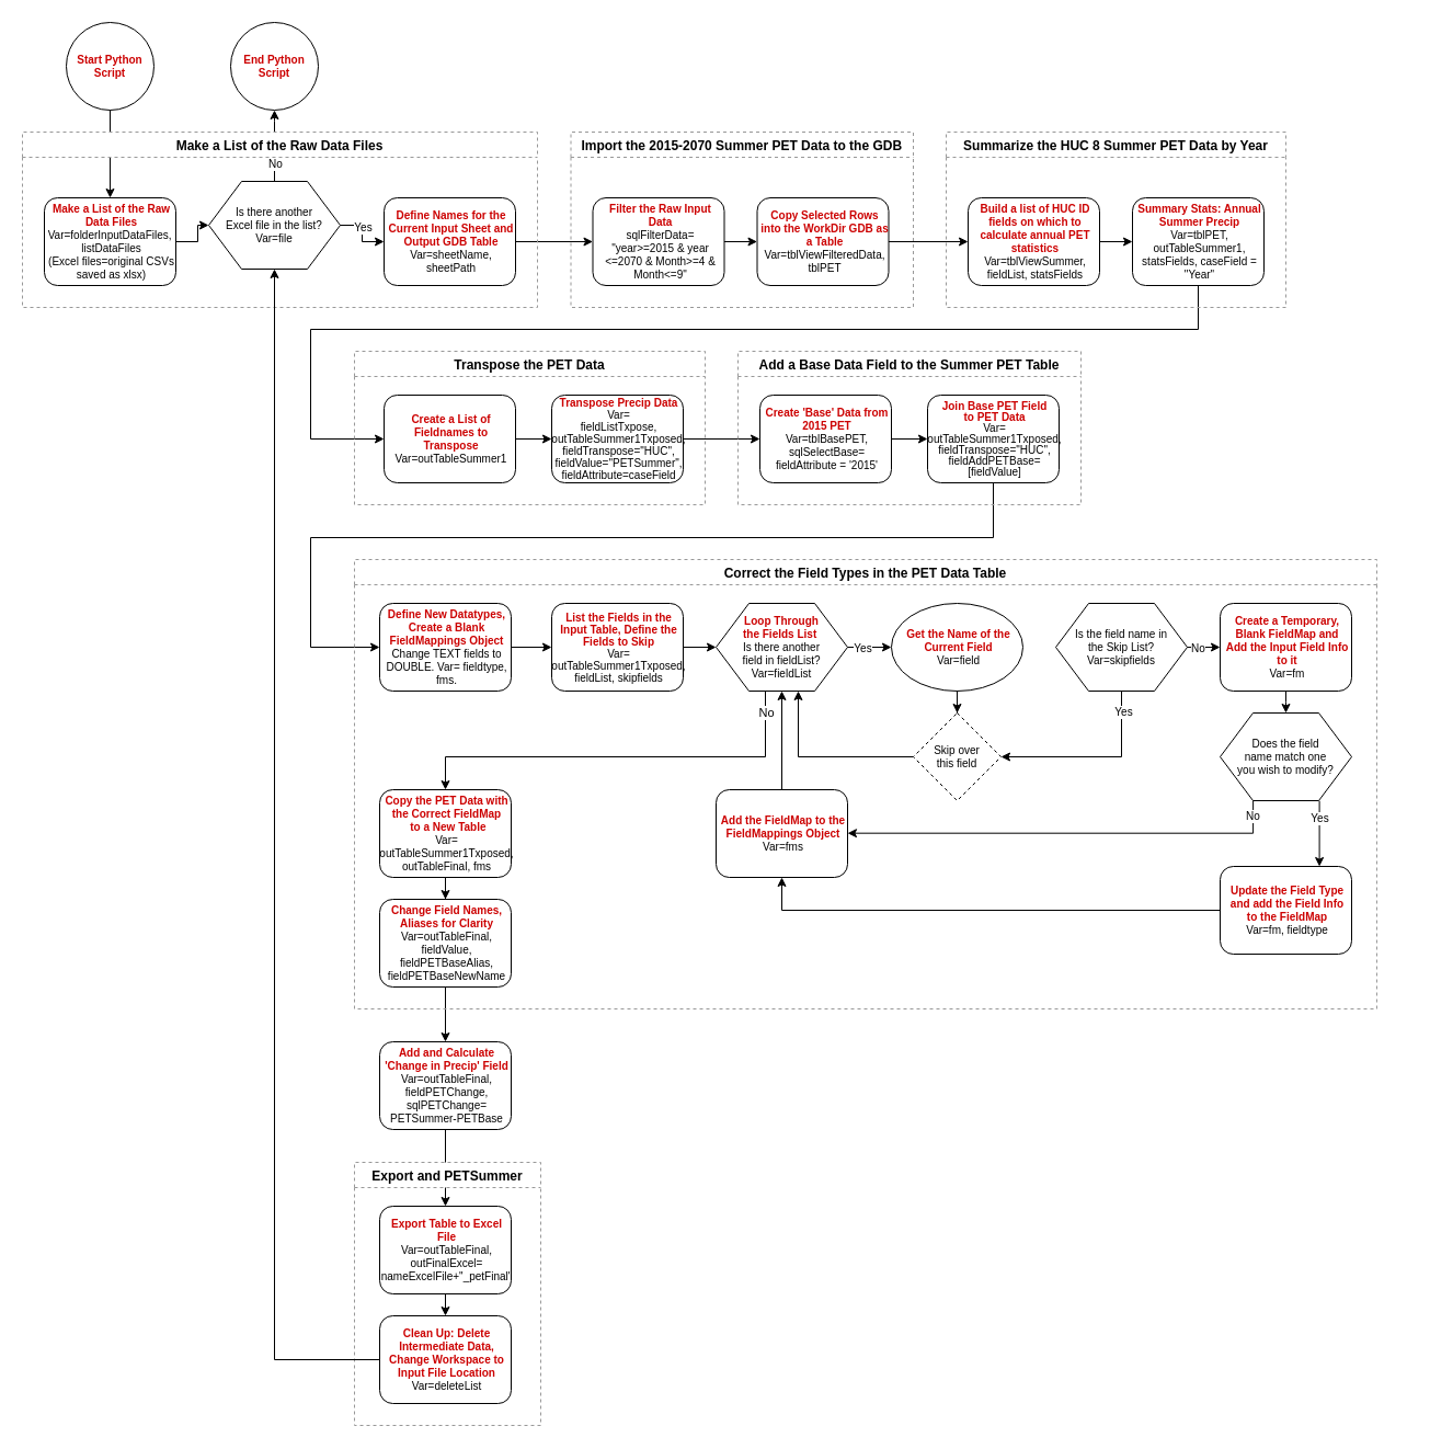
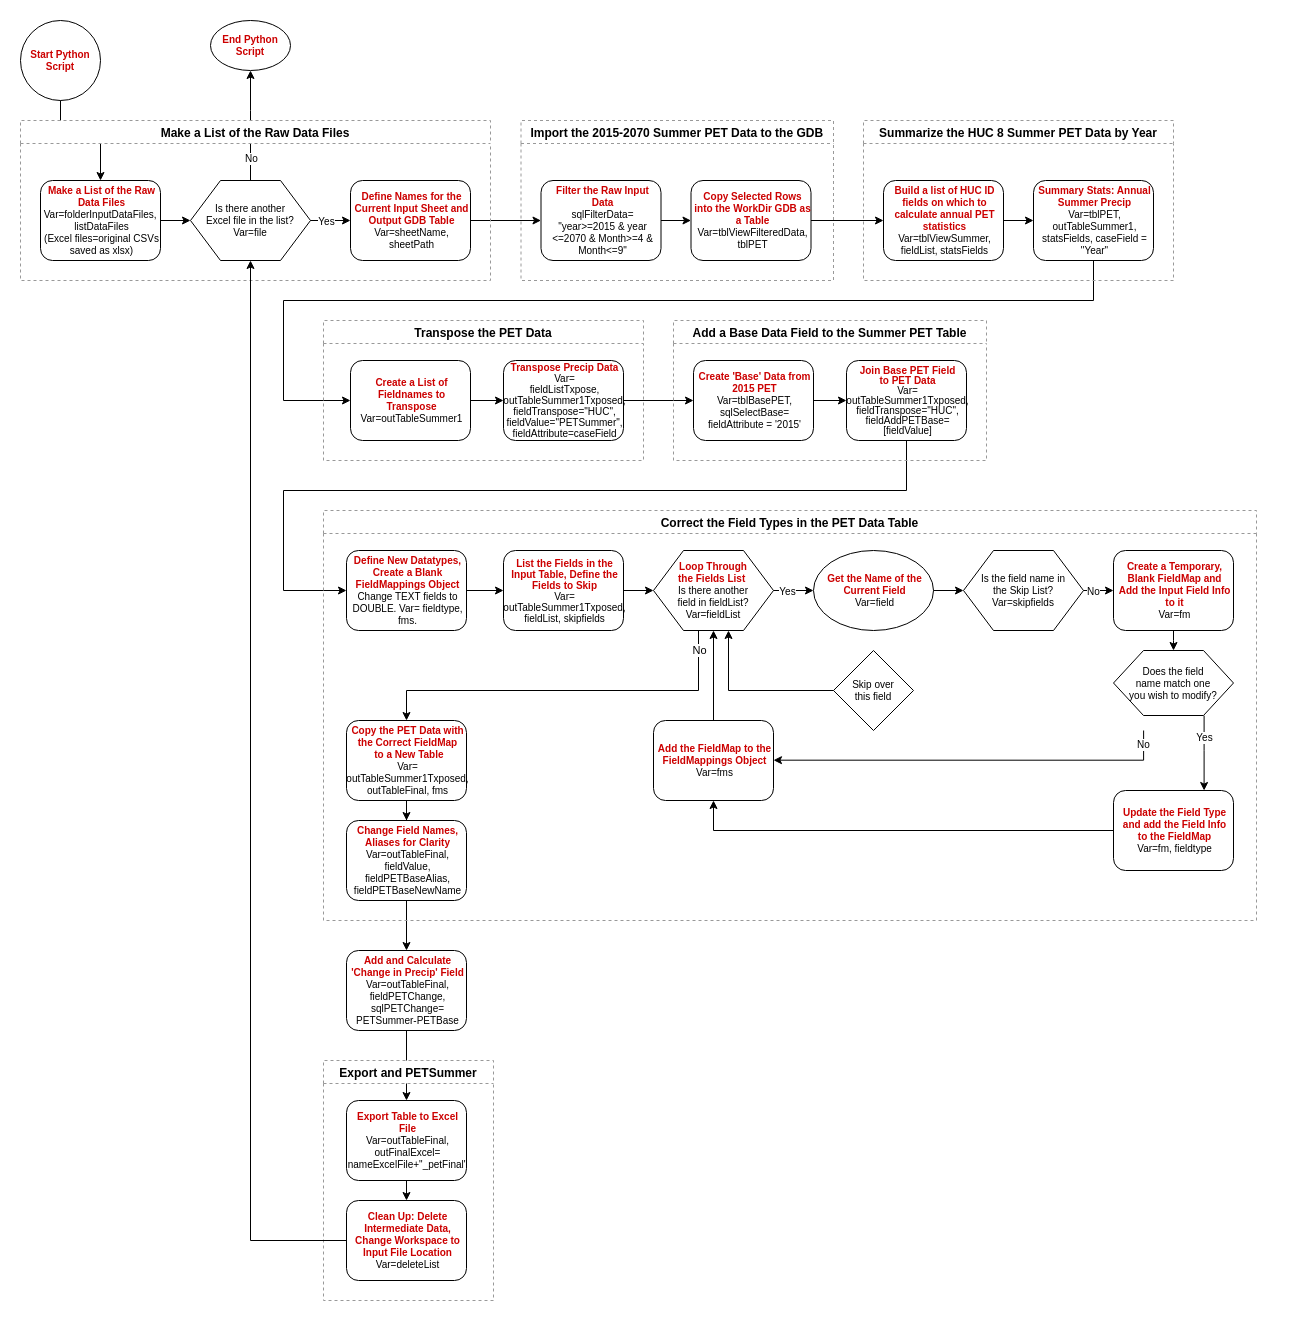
- <mxCell id="30" value="&lt;b style=&quot;color: rgb(204, 0, 0); font-size: 10px;&quot;&gt;Start Python Script&lt;/b&gt;&lt;b style=&quot;color: rgb(204, 0, 0); font-size: 10px;&quot;&gt;&lt;br style=&quot;font-size: 10px;&quot;&gt;&lt;/b&gt;" style="ellipse;whiteSpace=wrap;html=1;aspect=fixed;fontSize=10;" parent="1" vertex="1"><mxGeometry x="60" y="20" width="80" height="80" as="geometry" /></mxCell>
+ <mxCell id="30" value="&lt;b style=&quot;color: rgb(204, 0, 0); font-size: 10px;&quot;&gt;Start Python Script&lt;/b&gt;&lt;b style=&quot;color: rgb(204, 0, 0); font-size: 10px;&quot;&gt;&lt;br style=&quot;font-size: 10px;&quot;&gt;&lt;/b&gt;" style="ellipse;whiteSpace=wrap;html=1;aspect=fixed;fontSize=10;" parent="1" vertex="1"><mxGeometry x="20" y="20" width="80" height="80" as="geometry" /></mxCell>
- <mxCell id="5" value="&lt;b style=&quot;color: rgb(204, 0, 0); font-size: 10px;&quot;&gt;End Python Script&lt;br style=&quot;font-size: 10px;&quot;&gt;&lt;/b&gt;" style="ellipse;whiteSpace=wrap;html=1;aspect=fixed;fontSize=10;" parent="1" vertex="1"><mxGeometry x="210" y="20" width="80" height="80" as="geometry" /></mxCell>
+ <mxCell id="5" value="&lt;b style=&quot;color: rgb(204, 0, 0); font-size: 10px;&quot;&gt;End Python Script&lt;br style=&quot;font-size: 10px;&quot;&gt;&lt;/b&gt;" style="ellipse;whiteSpace=wrap;html=1;aspect=fixed;fontSize=10;" parent="1" vertex="1"><mxGeometry x="210" y="20" width="80" height="50" as="geometry" /></mxCell>
- <mxCell id="34" value="&lt;span style=&quot;font-size: 10px&quot;&gt;Is there another Excel file in the list?&lt;br style=&quot;font-size: 10px&quot;&gt;&lt;/span&gt;&lt;span style=&quot;font-size: 10px&quot;&gt;Var=&lt;/span&gt;&lt;span style=&quot;font-size: 10px&quot;&gt;file&lt;/span&gt;&lt;span style=&quot;font-size: 10px&quot;&gt;&lt;br style=&quot;font-size: 10px&quot;&gt;&lt;/span&gt;" style="shape=hexagon;perimeter=hexagonPerimeter2;html=1;spacingTop=2;spacingBottom=2;spacingLeft=15;spacingRight=15;whiteSpace=wrap;fontSize=10;container=0;" parent="32" vertex="1"><mxGeometry x="170" y="45" width="120" height="80" as="geometry" /></mxCell>
+ <mxCell id="34" value="&lt;span style=&quot;font-size: 10px&quot;&gt;Is there another Excel file in the list?&lt;br style=&quot;font-size: 10px&quot;&gt;&lt;/span&gt;&lt;span style=&quot;font-size: 10px&quot;&gt;Var=&lt;/span&gt;&lt;span style=&quot;font-size: 10px&quot;&gt;file&lt;/span&gt;&lt;span style=&quot;font-size: 10px&quot;&gt;&lt;br style=&quot;font-size: 10px&quot;&gt;&lt;/span&gt;" style="shape=hexagon;perimeter=hexagonPerimeter2;html=1;spacingTop=2;spacingBottom=2;spacingLeft=15;spacingRight=15;whiteSpace=wrap;fontSize=10;container=0;" parent="32" vertex="1"><mxGeometry x="170" y="60" width="120" height="80" as="geometry" /></mxCell>
- <mxCell id="65" value="" style="edgeStyle=orthogonalEdgeStyle;rounded=0;orthogonalLoop=1;jettySize=auto;html=1;fontSize=10;" parent="44" source="55" target="58" edge="1"><mxGeometry relative="1" as="geometry" /></mxCell>
+ <mxCell id="65" value="" style="edgeStyle=orthogonalEdgeStyle;rounded=0;orthogonalLoop=1;jettySize=auto;html=1;fontSize=10;" parent="44" source="55" target="56" edge="1"><mxGeometry relative="1" as="geometry" /></mxCell>
- <mxCell id="58" value="&lt;span style=&quot;font-size: 10px&quot;&gt;Skip over this field&lt;br style=&quot;font-size: 10px&quot;&gt;&lt;/span&gt;" style="rhombus;whiteSpace=wrap;html=1;fontSize=10;spacing=13;dashed=1;" parent="44" vertex="1"><mxGeometry x="510" y="140" width="80" height="80" as="geometry" /></mxCell>
+ <mxCell id="58" value="&lt;span style=&quot;font-size: 10px&quot;&gt;Skip over this field&lt;br style=&quot;font-size: 10px&quot;&gt;&lt;/span&gt;" style="rhombus;whiteSpace=wrap;html=1;fontSize=10;spacing=13;" parent="44" vertex="1"><mxGeometry x="510" y="140" width="80" height="80" as="geometry" /></mxCell>
- <mxCell id="68" value="" style="edgeStyle=orthogonalEdgeStyle;rounded=0;orthogonalLoop=1;jettySize=auto;html=1;entryX=1;entryY=0.5;entryDx=0;entryDy=0;fontSize=10;exitX=0.5;exitY=1;exitDx=0;exitDy=0;" parent="44" source="56" target="58" edge="1"><mxGeometry relative="1" as="geometry"><Array as="points"><mxPoint x="700" y="180" /></Array><mxPoint x="713" y="140" as="sourcePoint" /></mxGeometry></mxCell>
- <mxCell id="69" value="Yes" style="edgeLabel;html=1;align=center;verticalAlign=middle;resizable=0;points=[];fontSize=10;" parent="68" vertex="1" connectable="0"><mxGeometry x="-0.789" y="1" relative="1" as="geometry"><mxPoint as="offset" /></mxGeometry></mxCell>
- <mxCell id="59" value="&lt;span style=&quot;font-size: 10px&quot;&gt;Does the field name match one you wish to modify?&lt;/span&gt;" style="shape=hexagon;perimeter=hexagonPerimeter2;html=1;spacingTop=2;spacingBottom=2;spacingLeft=15;spacingRight=15;whiteSpace=wrap;fontSize=10;" parent="44" vertex="1"><mxGeometry x="790" y="140" width="120" height="80" as="geometry" /></mxCell>
+ <mxCell id="59" value="&lt;span style=&quot;font-size: 10px&quot;&gt;Does the field name match one you wish to modify?&lt;/span&gt;" style="shape=hexagon;perimeter=hexagonPerimeter2;html=1;spacingTop=2;spacingBottom=2;spacingLeft=15;spacingRight=15;whiteSpace=wrap;fontSize=10;" parent="44" vertex="1"><mxGeometry x="790" y="140" width="120" height="65" as="geometry" /></mxCell>
